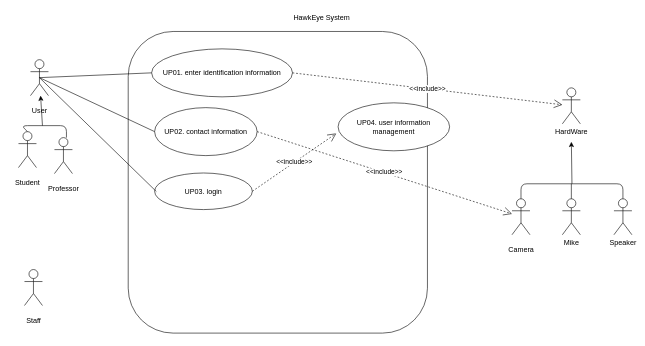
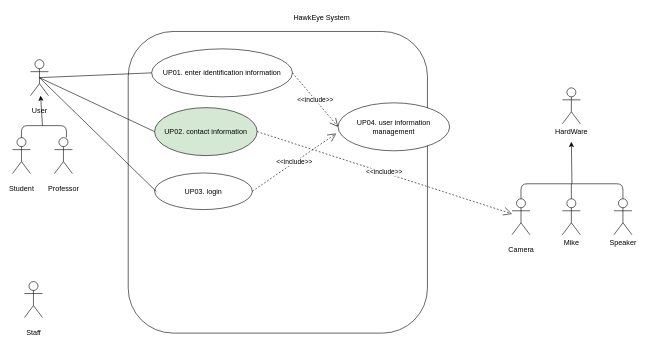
- <mxCell value="&amp;lt;&amp;lt;include&amp;gt;&amp;gt;" id="24" parent="1" style="endArrow=open;endSize=12;dashed=1;html=1;exitX=1;exitY=0.5;exitDx=0;exitDy=0;" target="8" source="19" edge="1"><mxGeometry as="geometry" width="160" relative="1"><mxPoint as="sourcePoint" x="413" y="144" /><mxPoint as="targetPoint" x="460" y="257" /></mxGeometry></mxCell>
+ <mxCell value="&amp;lt;&amp;lt;include&amp;gt;&amp;gt;" id="24" parent="1" style="endArrow=open;endSize=12;dashed=1;html=1;entryX=0;entryY=0.5;entryDx=0;entryDy=0;exitX=1;exitY=0.5;exitDx=0;exitDy=0;" target="23" source="19" edge="1"><mxGeometry as="geometry" width="160" relative="1"><mxPoint as="sourcePoint" x="413" y="144" /><mxPoint as="targetPoint" x="460" y="257" /></mxGeometry></mxCell>
- <mxCell value="UP02. contact information" id="21" parent="1" style="ellipse;whiteSpace=wrap;html=1;" vertex="1"><mxGeometry as="geometry" height="80" width="171" x="257" y="179" /></mxCell>
+ <mxCell value="UP02. contact information" id="21" parent="1" style="ellipse;whiteSpace=wrap;html=1;fillColor=#d5e8d4;" vertex="1"><mxGeometry as="geometry" height="80" width="171" x="257" y="179" /></mxCell>
- <mxCell value="&lt;p&gt;Student&lt;/p&gt;" id="13" parent="12" style="shape=umlActor;verticalLabelPosition=bottom;verticalAlign=top;html=1;outlineConnect=0;" vertex="1"><mxGeometry x="10" y="120" as="geometry" height="60" width="30" /></mxCell>
+ <mxCell value="&lt;p&gt;Student&lt;/p&gt;" id="13" parent="12" style="shape=umlActor;verticalLabelPosition=bottom;verticalAlign=top;html=1;outlineConnect=0;" vertex="1"><mxGeometry as="geometry" height="60" width="30" y="130" /></mxCell>
- <mxCell value="&lt;p&gt;Staff&lt;/p&gt;" id="2" parent="1" style="shape=umlActor;verticalLabelPosition=bottom;verticalAlign=top;html=1;outlineConnect=0;" vertex="1"><mxGeometry as="geometry" height="60" width="30" x="40" y="449" /></mxCell>
+ <mxCell value="&lt;p&gt;Staff&lt;/p&gt;" id="2" parent="1" style="shape=umlActor;verticalLabelPosition=bottom;verticalAlign=top;html=1;outlineConnect=0;" vertex="1"><mxGeometry x="40" y="469" as="geometry" height="60" width="30" /></mxCell>
